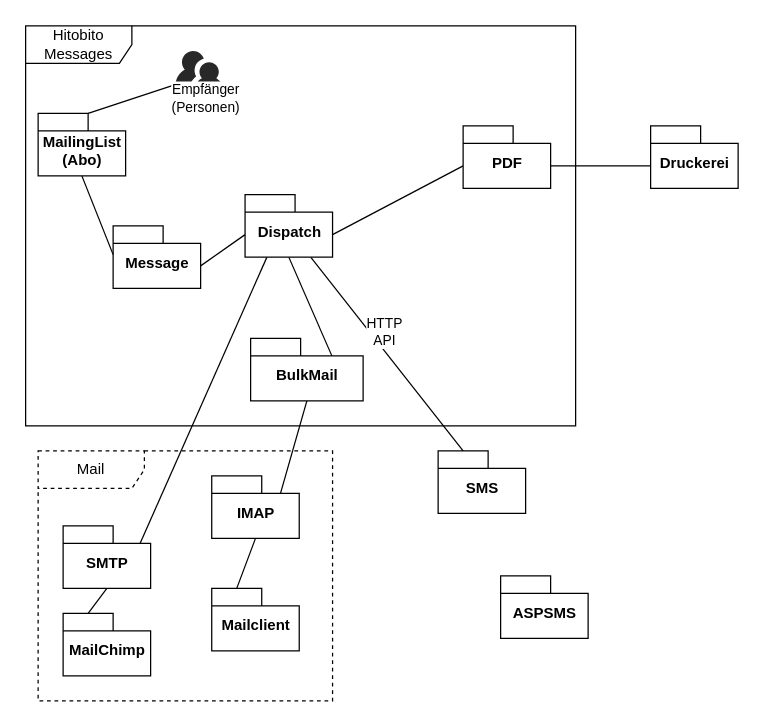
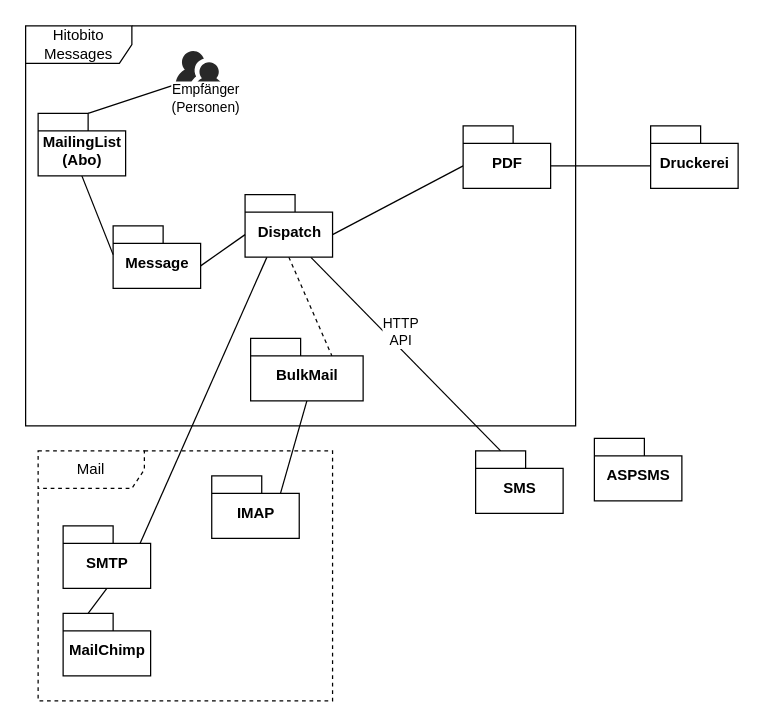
- <mxCell id="8" style="edgeStyle=none;rounded=0;orthogonalLoop=1;jettySize=auto;html=1;exitX=0.5;exitY=1;exitDx=0;exitDy=0;exitPerimeter=0;entryX=0;entryY=0;entryDx=65;entryDy=14;entryPerimeter=0;endArrow=none;endFill=0;" parent="1" source="9" target="29" edge="1"><mxGeometry relative="1" as="geometry" /></mxCell>
+ <mxCell id="8" style="edgeStyle=none;rounded=0;orthogonalLoop=1;jettySize=auto;html=1;exitX=0.5;exitY=1;exitDx=0;exitDy=0;exitPerimeter=0;entryX=0;entryY=0;entryDx=65;entryDy=14;entryPerimeter=0;endArrow=none;endFill=0;dashed=1;" parent="1" source="9" target="29" edge="1"><mxGeometry relative="1" as="geometry" /></mxCell>
- <mxCell id="10" value="SMS" style="shape=folder;fontStyle=1;spacingTop=10;tabWidth=40;tabHeight=14;tabPosition=left;html=1;" parent="1" vertex="1"><mxGeometry x="350" y="360" width="70" height="50" as="geometry" /></mxCell>
+ <mxCell id="10" value="SMS" style="shape=folder;fontStyle=1;spacingTop=10;tabWidth=40;tabHeight=14;tabPosition=left;html=1;" parent="1" vertex="1"><mxGeometry x="380" y="360" width="70" height="50" as="geometry" /></mxCell>
- <mxCell id="15" style="edgeStyle=none;rounded=0;orthogonalLoop=1;jettySize=auto;html=1;exitX=0.5;exitY=1;exitDx=0;exitDy=0;exitPerimeter=0;entryX=0;entryY=0;entryDx=20;entryDy=0;entryPerimeter=0;endArrow=none;endFill=0;" parent="1" source="16" target="17" edge="1"><mxGeometry relative="1" as="geometry" /></mxCell>
- <mxCell id="18" value="ASPSMS" style="shape=folder;fontStyle=1;spacingTop=10;tabWidth=40;tabHeight=14;tabPosition=left;html=1;" parent="1" vertex="1"><mxGeometry x="400" y="460" width="70" height="50" as="geometry" /></mxCell>
+ <mxCell id="18" value="ASPSMS" style="shape=folder;fontStyle=1;spacingTop=10;tabWidth=40;tabHeight=14;tabPosition=left;html=1;" parent="1" vertex="1"><mxGeometry x="475" y="350" width="70" height="50" as="geometry" /></mxCell>
- <mxCell id="17" value="Mailclient" style="shape=folder;fontStyle=1;spacingTop=10;tabWidth=40;tabHeight=14;tabPosition=left;html=1;" parent="1" vertex="1"><mxGeometry x="168.89" y="470" width="70" height="50" as="geometry" /></mxCell>
